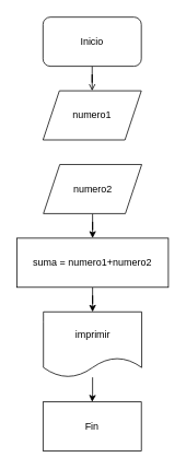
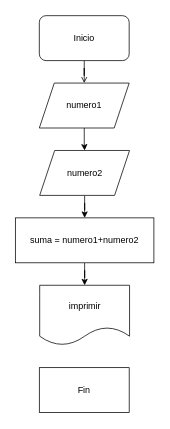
+ <mxCell id="4" value="" style="edgeStyle=orthogonalEdgeStyle;rounded=0;orthogonalLoop=1;jettySize=auto;html=1;" parent="1" source="5" target="7" edge="1"><mxGeometry relative="1" as="geometry" /></mxCell>
- <mxCell id="10" value="" style="edgeStyle=orthogonalEdgeStyle;rounded=0;orthogonalLoop=1;jettySize=auto;html=1;" parent="1" source="11" target="12" edge="1"><mxGeometry relative="1" as="geometry" /></mxCell>
